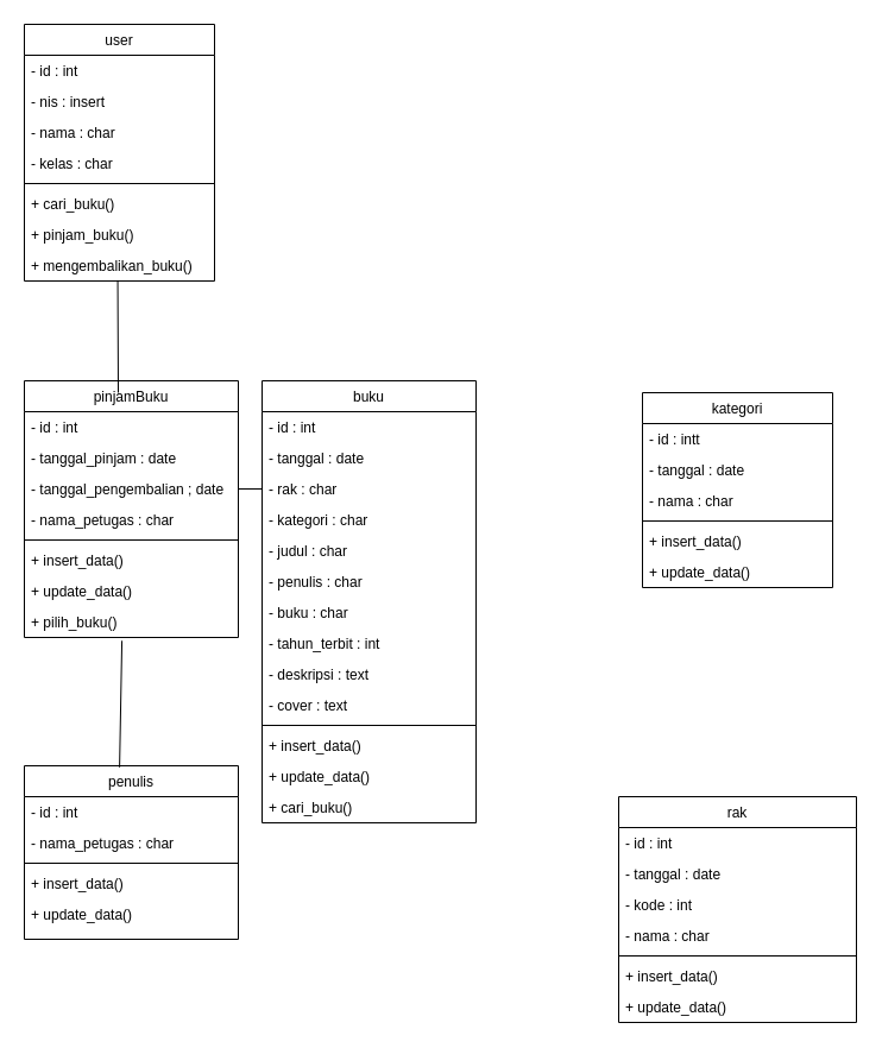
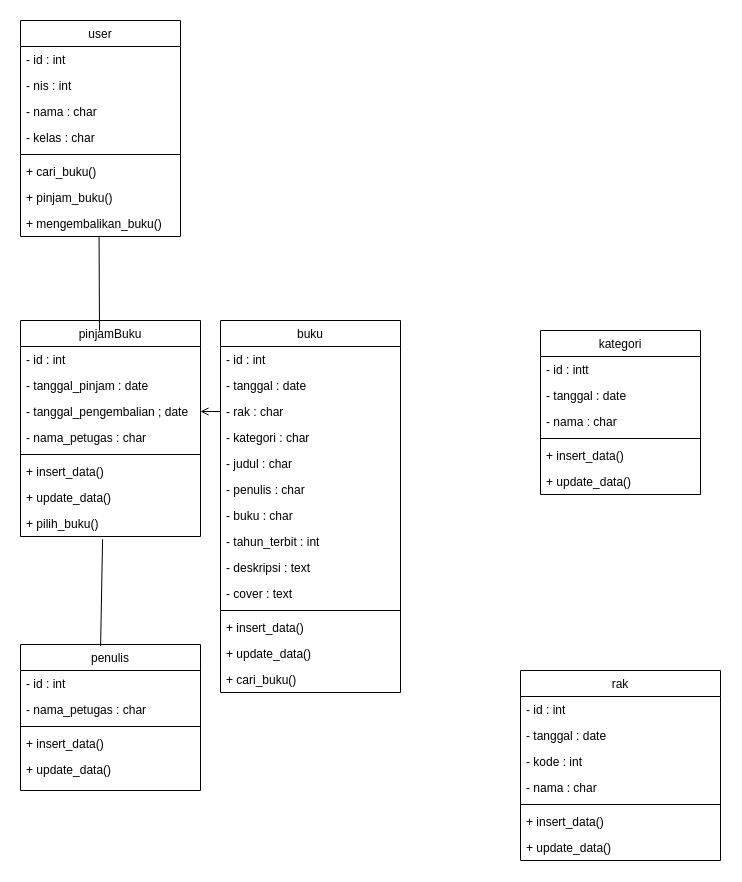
- <mxCell id="34" value="- nis : insert" style="text;align=left;verticalAlign=top;spacingLeft=4;spacingRight=4;overflow=hidden;rotatable=0;points=[[0,0.5],[1,0.5]];portConstraint=eastwest;rounded=0;shadow=0;html=0;" parent="32" vertex="1"><mxGeometry y="52" width="160" height="26" as="geometry" /></mxCell>
+ <mxCell id="34" value="- nis : int" style="text;align=left;verticalAlign=top;spacingLeft=4;spacingRight=4;overflow=hidden;rotatable=0;points=[[0,0.5],[1,0.5]];portConstraint=eastwest;rounded=0;shadow=0;html=0;" parent="32" vertex="1"><mxGeometry y="52" width="160" height="26" as="geometry" /></mxCell>
- <mxCell id="41" value="" style="endArrow=none;html=1;rounded=0;entryX=1;entryY=0.5;entryDx=0;entryDy=0;exitX=0;exitY=0.5;exitDx=0;exitDy=0;" edge="1" parent="1" source="20" target="45"><mxGeometry width="50" height="50" relative="1" as="geometry"><mxPoint x="80" y="300" as="sourcePoint" /><mxPoint x="90" y="210" as="targetPoint" /></mxGeometry></mxCell>
+ <mxCell id="41" value="" style="endArrow=open;html=1;rounded=0;entryX=1;entryY=0.5;entryDx=0;entryDy=0;exitX=0;exitY=0.5;exitDx=0;exitDy=0;" edge="1" parent="1" source="20" target="45"><mxGeometry width="50" height="50" relative="1" as="geometry"><mxPoint x="80" y="300" as="sourcePoint" /><mxPoint x="90" y="210" as="targetPoint" /></mxGeometry></mxCell>
